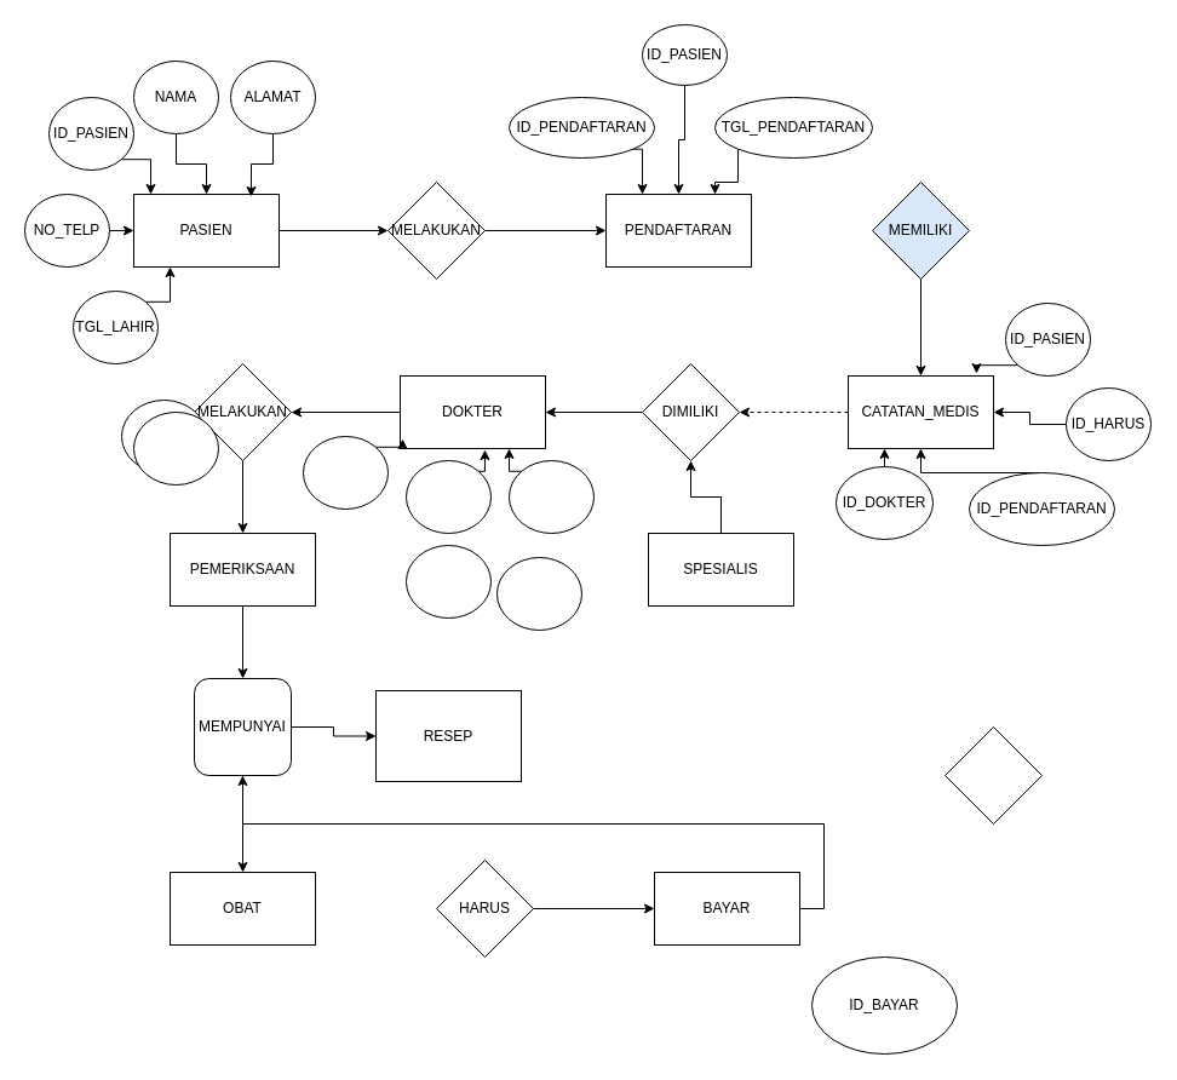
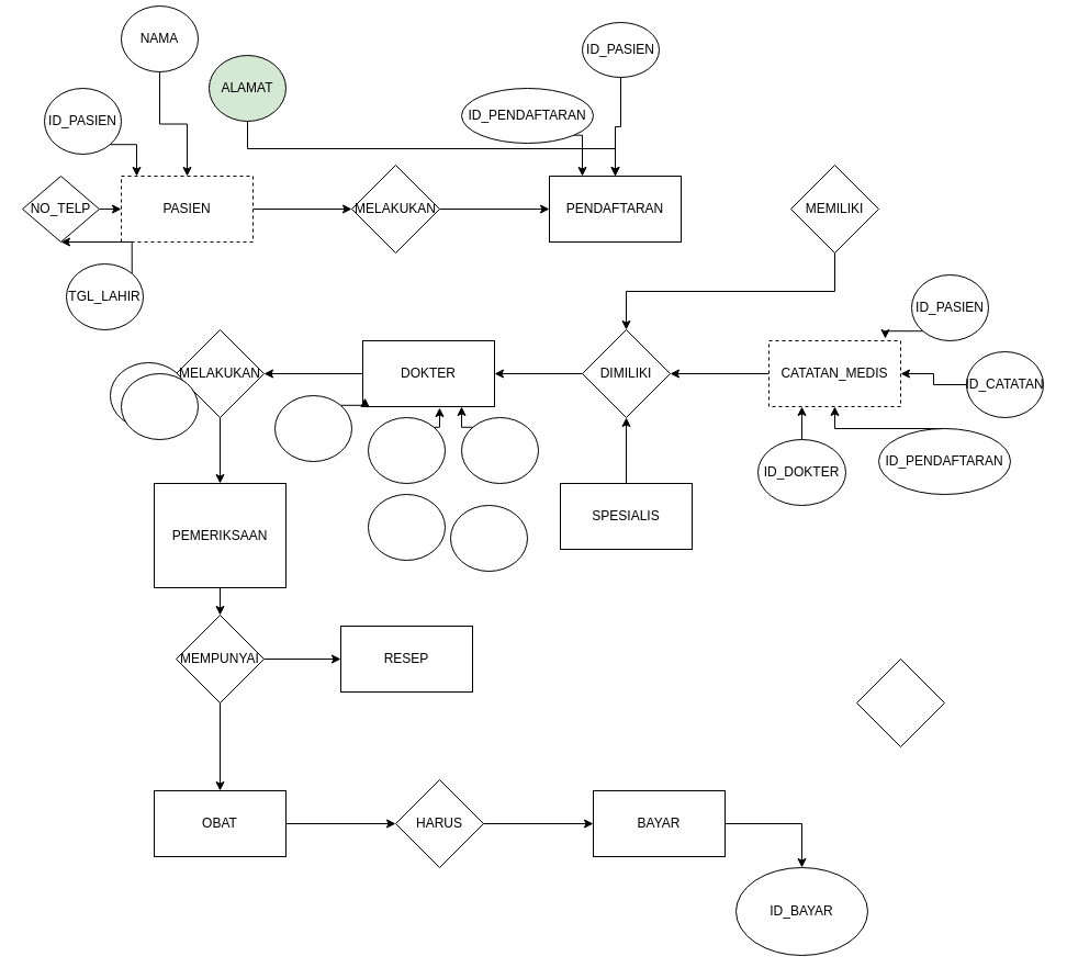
- <mxCell id="34" value="NAMA" style="ellipse;whiteSpace=wrap;html=1;" vertex="1" parent="1"><mxGeometry y="50" width="70" height="60" as="geometry" x="110" /></mxCell>
+ <mxCell id="34" value="NAMA" style="ellipse;whiteSpace=wrap;html=1;" vertex="1" parent="1"><mxGeometry x="110" y="5" width="70" height="60" as="geometry" /></mxCell>
- <mxCell id="40" value="ALAMAT" style="ellipse;whiteSpace=wrap;html=1;" vertex="1" parent="1"><mxGeometry x="190" y="50" width="70" height="60" as="geometry" /></mxCell>
+ <mxCell id="40" value="ALAMAT" style="ellipse;whiteSpace=wrap;html=1;fillColor=#d5e8d4;" vertex="1" parent="1"><mxGeometry x="190" y="50" width="70" height="60" as="geometry" /></mxCell>
- <mxCell id="54" value="TGL_PENDAFTARAN" style="ellipse;whiteSpace=wrap;html=1;" vertex="1" parent="1"><mxGeometry x="590" y="80" width="130" height="50" as="geometry" /></mxCell>
- <mxCell id="41" style="edgeStyle=orthogonalEdgeStyle;rounded=0;orthogonalLoop=1;jettySize=auto;html=1;exitX=0.5;exitY=1;exitDx=0;exitDy=0;entryX=0.808;entryY=0.033;entryDx=0;entryDy=0;entryPerimeter=0;" edge="1" parent="1" source="40" target="12"><mxGeometry relative="1" as="geometry" /></mxCell>
+ <mxCell id="41" style="edgeStyle=orthogonalEdgeStyle;rounded=0;orthogonalLoop=1;jettySize=auto;html=1;exitX=0.5;exitY=1;exitDx=0;exitDy=0;" edge="1" parent="1" source="40" target="19"><mxGeometry relative="1" as="geometry" /></mxCell>
- <mxCell id="53" style="edgeStyle=orthogonalEdgeStyle;rounded=0;orthogonalLoop=1;jettySize=auto;html=1;exitX=0;exitY=1;exitDx=0;exitDy=0;entryX=0.75;entryY=0;entryDx=0;entryDy=0;" edge="1" parent="1" source="54" target="19"><mxGeometry relative="1" as="geometry" /></mxCell>
- <mxCell id="48" value="NO_TELP" style="ellipse;whiteSpace=wrap;html=1;" vertex="1" parent="1"><mxGeometry x="20" y="160" width="70" height="60" as="geometry" /></mxCell>
+ <mxCell id="48" value="NO_TELP" style="rhombus;whiteSpace=wrap;html=1;" vertex="1" parent="1"><mxGeometry x="20" y="160" width="70" height="60" as="geometry" /></mxCell>
- <mxCell id="12" value="PASIEN" style="rounded=0;whiteSpace=wrap;html=1;" vertex="1" parent="1"><mxGeometry y="160" width="120" height="60" as="geometry" x="110" /></mxCell>
+ <mxCell id="12" value="PASIEN" style="rounded=0;whiteSpace=wrap;html=1;dashed=1;" vertex="1" parent="1"><mxGeometry y="160" width="120" height="60" as="geometry" x="110" /></mxCell>
- <mxCell id="8" value="MEMILIKI" style="rhombus;whiteSpace=wrap;html=1;fillColor=#dae8fc;" vertex="1" parent="1"><mxGeometry x="720" y="150" width="80" height="80" as="geometry" /></mxCell>
+ <mxCell id="8" value="MEMILIKI" style="rhombus;whiteSpace=wrap;html=1;" vertex="1" parent="1"><mxGeometry x="720" y="150" width="80" height="80" as="geometry" /></mxCell>
- <mxCell id="49" style="edgeStyle=orthogonalEdgeStyle;rounded=0;orthogonalLoop=1;jettySize=auto;html=1;exitX=1;exitY=0;exitDx=0;exitDy=0;entryX=0.25;entryY=1;entryDx=0;entryDy=0;" edge="1" parent="1" source="50" target="12"><mxGeometry relative="1" as="geometry" /></mxCell>
+ <mxCell id="49" style="edgeStyle=orthogonalEdgeStyle;rounded=0;orthogonalLoop=1;jettySize=auto;html=1;exitX=1;exitY=0;exitDx=0;exitDy=0;" edge="1" parent="1" source="50" target="48"><mxGeometry relative="1" as="geometry" /></mxCell>
- <mxCell id="7" style="edgeStyle=orthogonalEdgeStyle;rounded=0;orthogonalLoop=1;jettySize=auto;html=1;exitX=0.5;exitY=1;exitDx=0;exitDy=0;" edge="1" parent="1" source="8" target="16"><mxGeometry relative="1" as="geometry" /></mxCell>
+ <mxCell id="7" style="edgeStyle=orthogonalEdgeStyle;rounded=0;orthogonalLoop=1;jettySize=auto;html=1;exitX=0.5;exitY=1;exitDx=0;exitDy=0;" edge="1" parent="1" source="8" target="3"><mxGeometry relative="1" as="geometry" /></mxCell>
- <mxCell id="15" style="edgeStyle=orthogonalEdgeStyle;rounded=0;orthogonalLoop=1;jettySize=auto;html=1;exitX=0;exitY=0.5;exitDx=0;exitDy=0;entryX=1;entryY=0.5;entryDx=0;entryDy=0;dashed=1;" edge="1" parent="1" source="16" target="3"><mxGeometry relative="1" as="geometry" /></mxCell>
+ <mxCell id="15" style="edgeStyle=orthogonalEdgeStyle;rounded=0;orthogonalLoop=1;jettySize=auto;html=1;exitX=0;exitY=0.5;exitDx=0;exitDy=0;entryX=1;entryY=0.5;entryDx=0;entryDy=0;" edge="1" parent="1" source="16" target="3"><mxGeometry relative="1" as="geometry" /></mxCell>
- <mxCell id="16" value="CATATAN_MEDIS" style="rounded=0;whiteSpace=wrap;html=1;" vertex="1" parent="1"><mxGeometry x="700" y="310" width="120" height="60" as="geometry" /></mxCell>
+ <mxCell id="16" value="CATATAN_MEDIS" style="rounded=0;whiteSpace=wrap;html=1;dashed=1;" vertex="1" parent="1"><mxGeometry x="700" y="310" width="120" height="60" as="geometry" /></mxCell>
- <mxCell id="44" value="ID_HARUS" style="ellipse;whiteSpace=wrap;html=1;" vertex="1" parent="1"><mxGeometry x="880" y="320" width="70" height="60" as="geometry" /></mxCell>
+ <mxCell id="44" value="ID_CATATAN" style="ellipse;whiteSpace=wrap;html=1;" vertex="1" parent="1"><mxGeometry x="880" y="320" width="70" height="60" as="geometry" /></mxCell>
- <mxCell id="52" value="ID_DOKTER" style="ellipse;whiteSpace=wrap;html=1;" vertex="1" parent="1"><mxGeometry x="690" y="385" width="80" height="60" as="geometry" /></mxCell>
+ <mxCell id="52" value="ID_DOKTER" style="ellipse;whiteSpace=wrap;html=1;" vertex="1" parent="1"><mxGeometry x="690" y="400" width="80" height="60" as="geometry" /></mxCell>
- <mxCell id="21" value="PEMERIKSAAN" style="rounded=0;whiteSpace=wrap;html=1;" vertex="1" parent="1"><mxGeometry x="140" y="440" width="120" height="60" as="geometry" /></mxCell>
+ <mxCell id="21" value="PEMERIKSAAN" style="rounded=0;whiteSpace=wrap;html=1;" vertex="1" parent="1"><mxGeometry x="140" y="440" width="120" height="95" as="geometry" /></mxCell>
- <mxCell id="18" value="SPESIALIS" style="rounded=0;whiteSpace=wrap;html=1;" vertex="1" parent="1"><mxGeometry x="535" y="440" width="120" height="60" as="geometry" /></mxCell>
+ <mxCell id="18" value="SPESIALIS" style="rounded=0;whiteSpace=wrap;html=1;" vertex="1" parent="1"><mxGeometry x="510" y="440" width="120" height="60" as="geometry" /></mxCell>
- <mxCell id="24" value="MEMPUNYAI" style="whiteSpace=wrap;html=1;rounded=1;" vertex="1" parent="1"><mxGeometry x="160" y="560" width="80" height="80" as="geometry" /></mxCell>
+ <mxCell id="24" value="MEMPUNYAI" style="rhombus;whiteSpace=wrap;html=1;" vertex="1" parent="1"><mxGeometry x="160" y="560" width="80" height="80" as="geometry" /></mxCell>
- <mxCell id="25" value="RESEP" style="rounded=0;whiteSpace=wrap;html=1;" vertex="1" parent="1"><mxGeometry x="310" y="570" width="120" height="75" as="geometry" /></mxCell>
+ <mxCell id="25" value="RESEP" style="rounded=0;whiteSpace=wrap;html=1;" vertex="1" parent="1"><mxGeometry x="310" y="570" width="120" height="60" as="geometry" /></mxCell>
- <mxCell id="30" style="edgeStyle=orthogonalEdgeStyle;rounded=0;orthogonalLoop=1;jettySize=auto;html=1;exitX=1;exitY=0.5;exitDx=0;exitDy=0;" edge="1" parent="1" source="31" target="24"><mxGeometry relative="1" as="geometry" /></mxCell>
+ <mxCell id="30" style="edgeStyle=orthogonalEdgeStyle;rounded=0;orthogonalLoop=1;jettySize=auto;html=1;exitX=1;exitY=0.5;exitDx=0;exitDy=0;" edge="1" parent="1" source="31" target="32"><mxGeometry relative="1" as="geometry" /></mxCell>
+ <mxCell id="26" style="edgeStyle=orthogonalEdgeStyle;rounded=0;orthogonalLoop=1;jettySize=auto;html=1;exitX=1;exitY=0.5;exitDx=0;exitDy=0;" edge="1" parent="1" source="27" target="29"><mxGeometry relative="1" as="geometry" /></mxCell>
